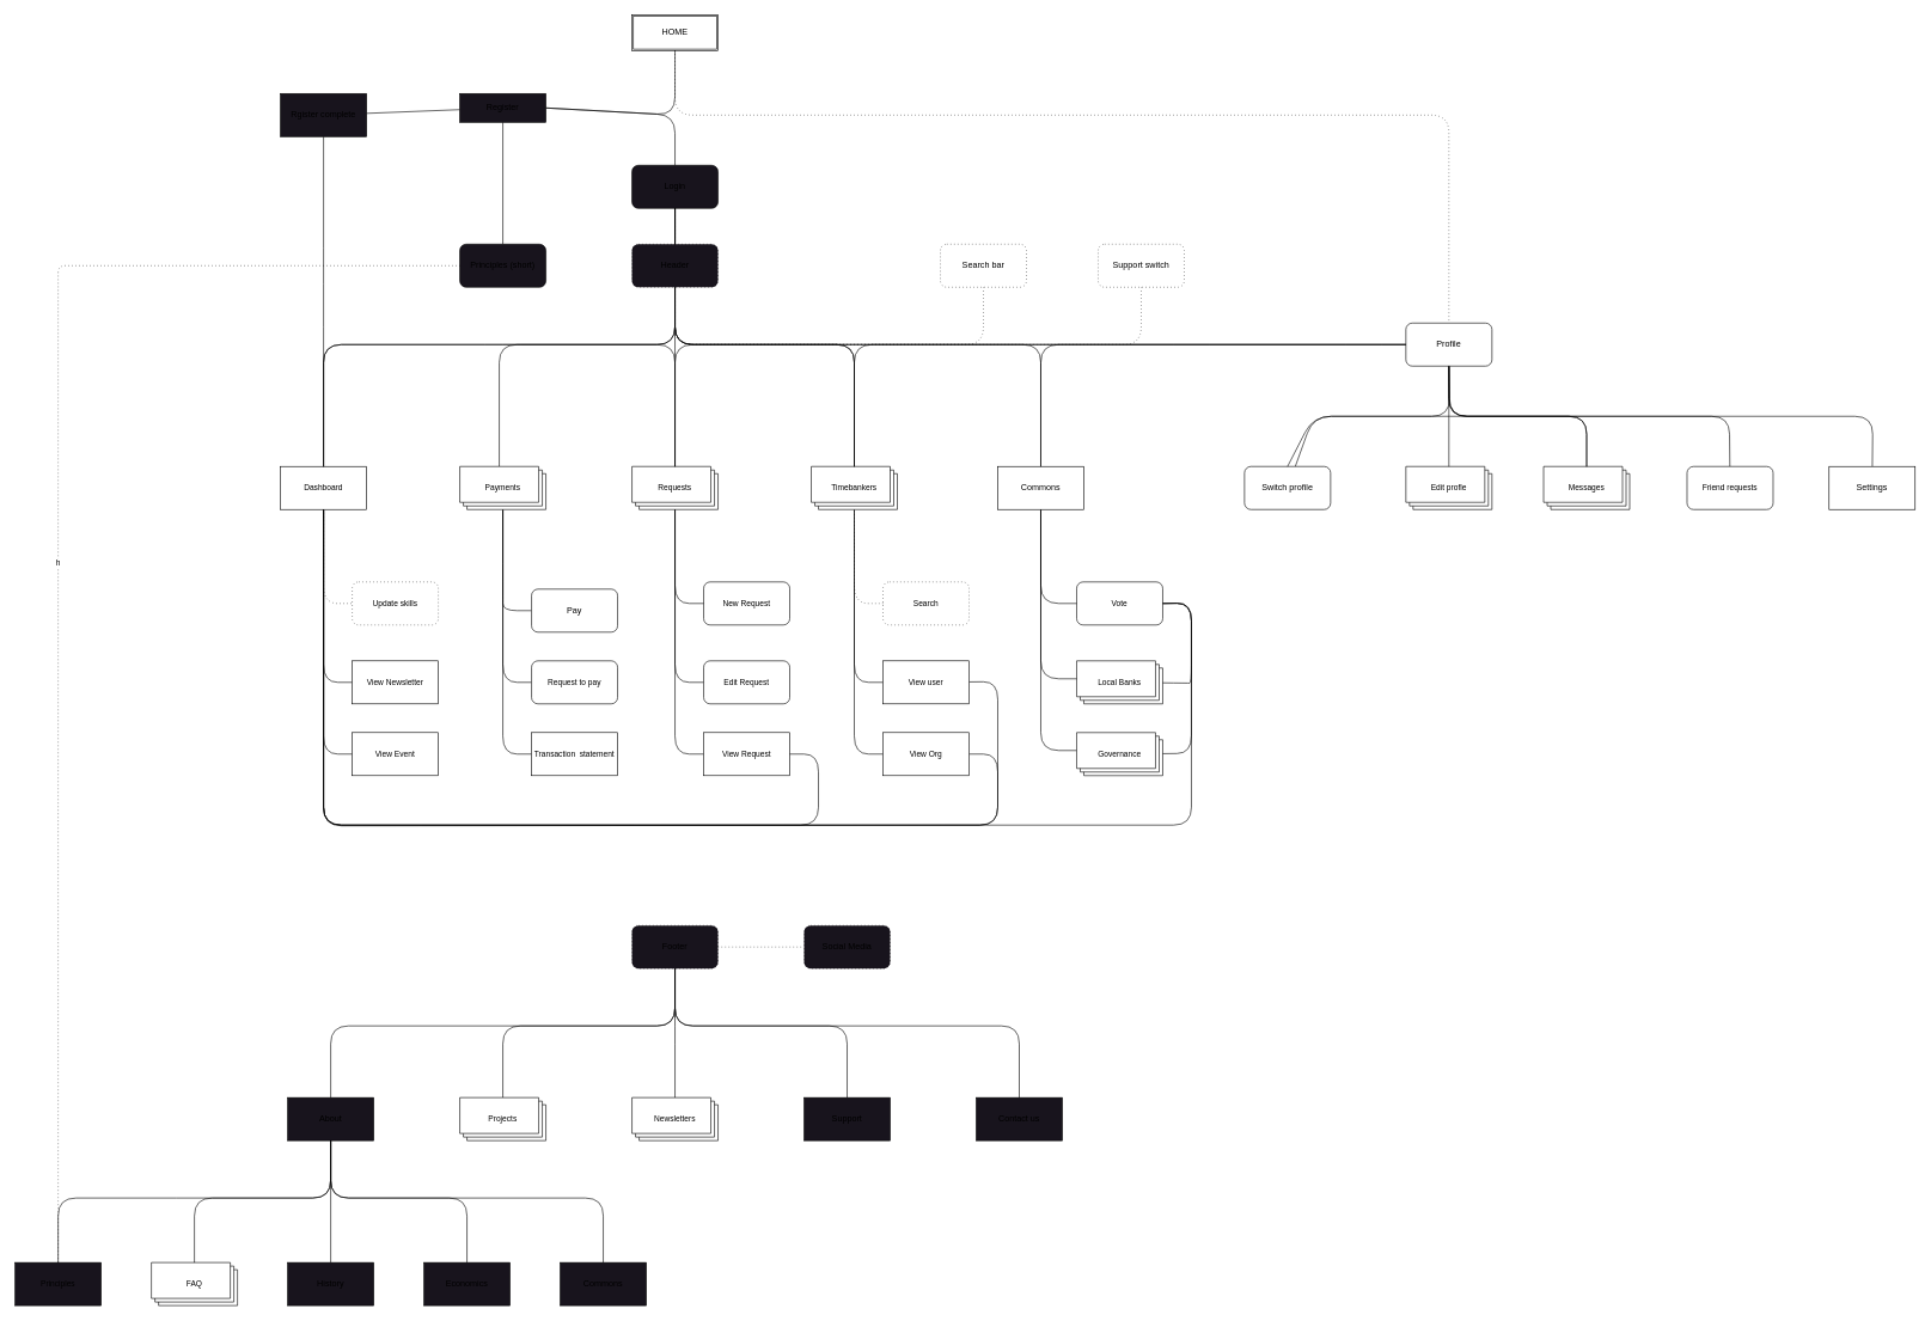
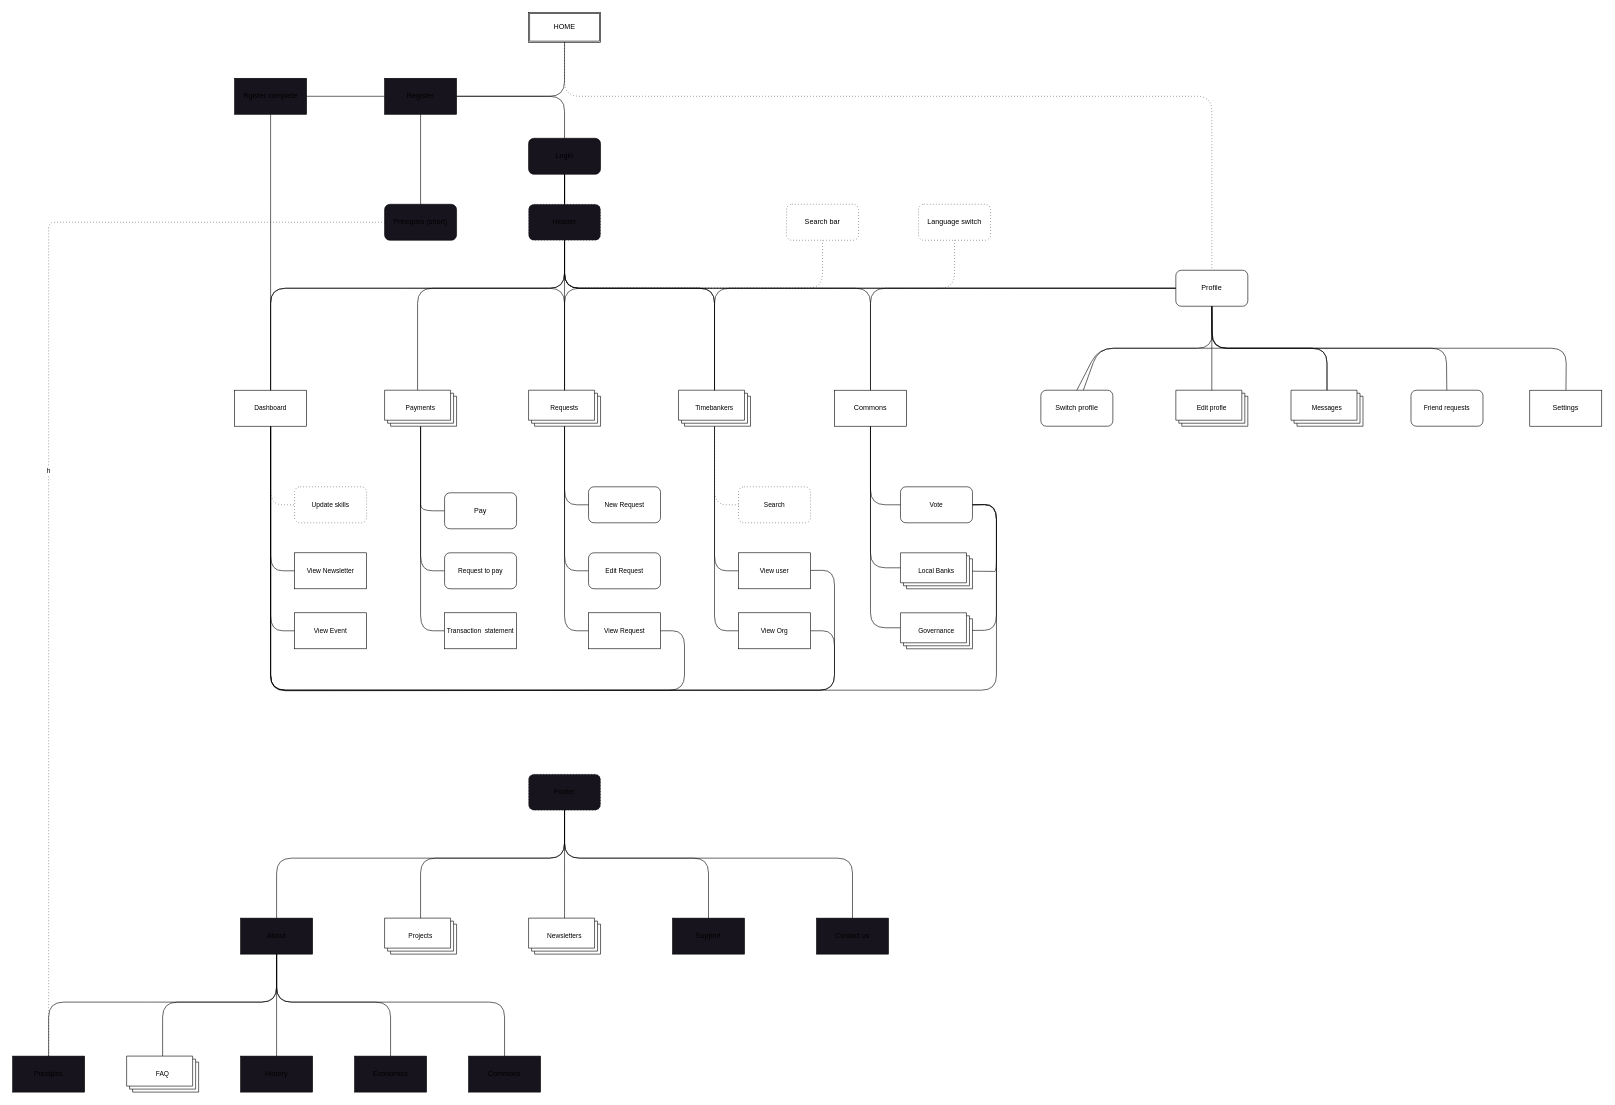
- <mxCell id="10" value="Register" style="whiteSpace=wrap;html=1;fillColor=rgb(24, 20, 29);rounded=0;strokeColor=default;" parent="1" vertex="1"><mxGeometry x="640" y="130" width="120" height="40" as="geometry" /></mxCell>
+ <mxCell id="10" value="Register" style="whiteSpace=wrap;html=1;fillColor=rgb(24, 20, 29);rounded=0;strokeColor=default;" parent="1" vertex="1"><mxGeometry x="640" y="130" width="120" height="60" as="geometry" /></mxCell>
- <mxCell id="25" value="Support switch" style="whiteSpace=wrap;html=1;rounded=1;strokeColor=default;dashed=1;dashPattern=1 4;" parent="1" vertex="1"><mxGeometry x="1530" y="340" width="120" height="60" as="geometry" /></mxCell>
+ <mxCell id="25" value="Language switch" style="whiteSpace=wrap;html=1;rounded=1;strokeColor=default;dashed=1;dashPattern=1 4;" parent="1" vertex="1"><mxGeometry x="1530" y="340" width="120" height="60" as="geometry" /></mxCell>
- <mxCell id="64" value="" style="endArrow=none;html=1;entryX=0;entryY=0.5;entryDx=0;entryDy=0;exitX=1;exitY=0.5;exitDx=0;exitDy=0;dashed=1;dashPattern=1 4;movable=1;resizable=1;rotatable=1;deletable=1;editable=1;connectable=1;arcSize=50;" edge="1" parent="1" source="16" target="63"><mxGeometry width="50" height="50" relative="1" as="geometry"><mxPoint x="940" y="1450" as="sourcePoint" /><mxPoint x="990" y="1400" as="targetPoint" /></mxGeometry></mxCell>
- <mxCell id="63" value="Social Media" style="whiteSpace=wrap;html=1;fillColor=rgb(24, 20, 29);rounded=1;dashed=1;dashPattern=1 4;movable=1;resizable=1;rotatable=1;deletable=1;editable=1;connectable=1;" vertex="1" parent="1"><mxGeometry x="1120" y="1290" width="120" height="60" as="geometry" /></mxCell>
